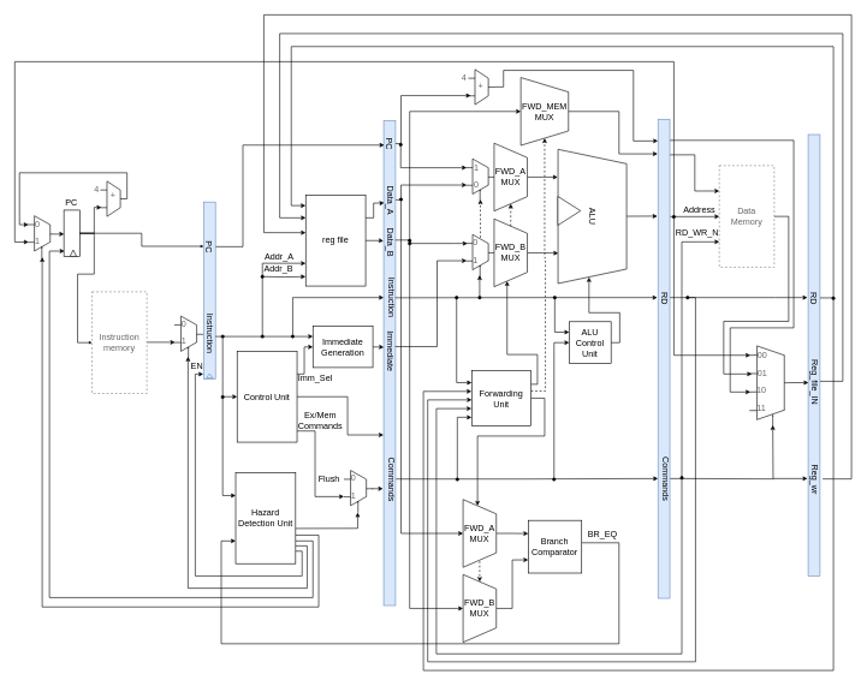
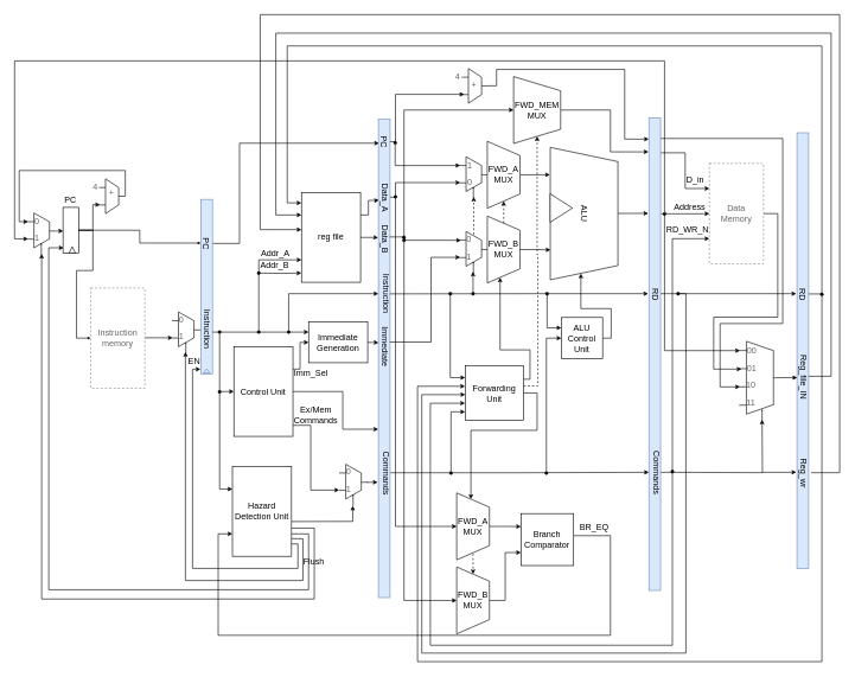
+ <mxCell id="208" value="D_in" style="text;html=1;align=center;verticalAlign=middle;resizable=0;points=[];autosize=1;" vertex="1" parent="1"><mxGeometry x="958" y="243" width="36" height="19" as="geometry" /></mxCell>
- <mxCell id="111" value="Flush" style="text;html=1;align=center;verticalAlign=middle;resizable=0;points=[];autosize=1;" parent="1" vertex="1"><mxGeometry x="434" y="654" width="41" height="19" as="geometry" /></mxCell>
+ <mxCell id="111" value="Flush" style="text;html=1;align=center;verticalAlign=middle;resizable=0;points=[];autosize=1;" parent="1" vertex="1"><mxGeometry x="419" y="779" width="41" height="19" as="geometry" /></mxCell>
